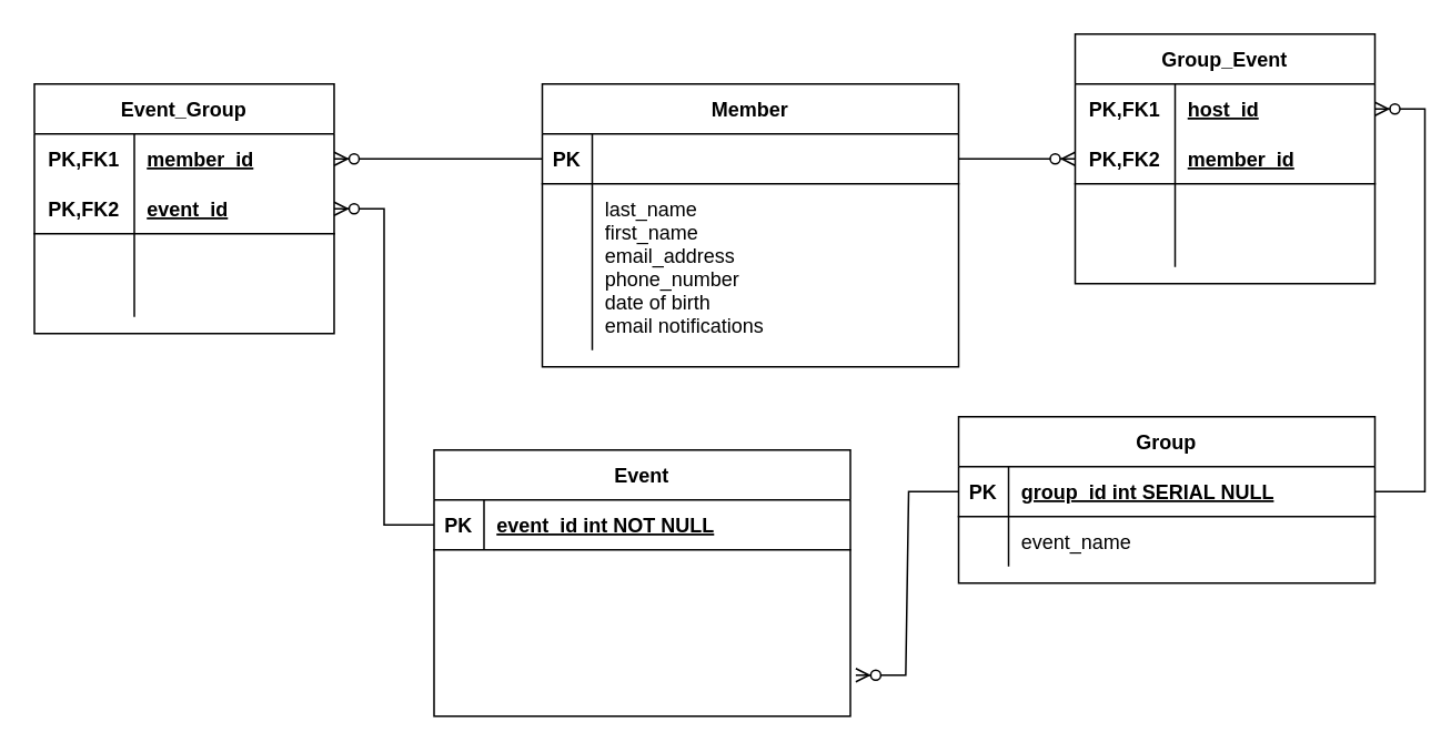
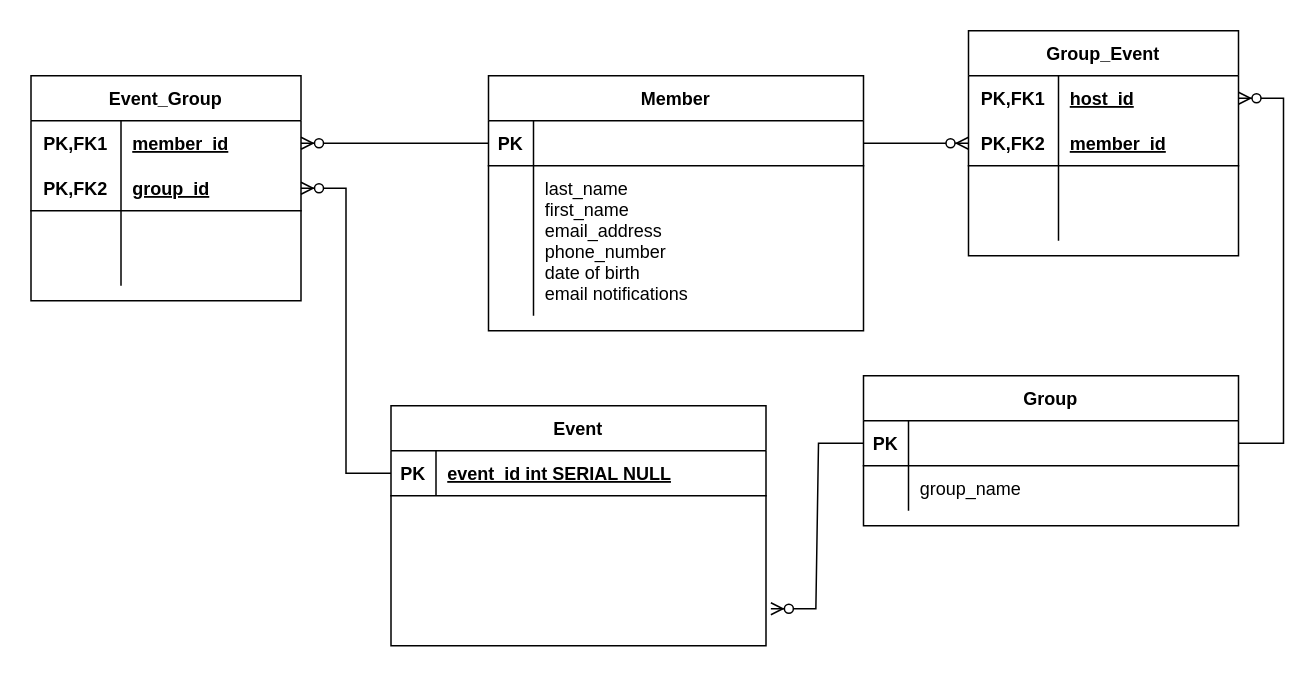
- <mxCell id="42" value="event_id" style="shape=partialRectangle;connectable=0;fillColor=none;top=0;left=0;bottom=0;right=0;align=left;spacingLeft=6;fontStyle=5;overflow=hidden;" vertex="1" parent="40"><mxGeometry x="60" width="120" height="30" as="geometry"><mxRectangle width="120" height="30" as="alternateBounds" /></mxGeometry></mxCell>
+ <mxCell id="42" value="group_id" style="shape=partialRectangle;connectable=0;fillColor=none;top=0;left=0;bottom=0;right=0;align=left;spacingLeft=6;fontStyle=5;overflow=hidden;" vertex="1" parent="40"><mxGeometry x="60" width="120" height="30" as="geometry"><mxRectangle width="120" height="30" as="alternateBounds" /></mxGeometry></mxCell>
- <mxCell id="5" value="group_id int SERIAL NULL " style="shape=partialRectangle;overflow=hidden;connectable=0;fillColor=none;top=0;left=0;bottom=0;right=0;align=left;spacingLeft=6;fontStyle=5;" vertex="1" parent="3"><mxGeometry x="30" width="220" height="30" as="geometry"><mxRectangle width="220" height="30" as="alternateBounds" /></mxGeometry></mxCell>
- <mxCell id="12" value="event_id int NOT NULL " style="shape=partialRectangle;overflow=hidden;connectable=0;fillColor=none;top=0;left=0;bottom=0;right=0;align=left;spacingLeft=6;fontStyle=5;" vertex="1" parent="10"><mxGeometry x="30" width="220" height="30" as="geometry"><mxRectangle width="220" height="30" as="alternateBounds" /></mxGeometry></mxCell>
+ <mxCell id="12" value="event_id int SERIAL NULL " style="shape=partialRectangle;overflow=hidden;connectable=0;fillColor=none;top=0;left=0;bottom=0;right=0;align=left;spacingLeft=6;fontStyle=5;" vertex="1" parent="10"><mxGeometry x="30" width="220" height="30" as="geometry"><mxRectangle width="220" height="30" as="alternateBounds" /></mxGeometry></mxCell>
- <mxCell id="8" value="event_name" style="shape=partialRectangle;overflow=hidden;connectable=0;fillColor=none;top=0;left=0;bottom=0;right=0;align=left;spacingLeft=6;" vertex="1" parent="6"><mxGeometry x="30" width="220" height="30" as="geometry"><mxRectangle width="220" height="30" as="alternateBounds" /></mxGeometry></mxCell>
+ <mxCell id="8" value="group_name" style="shape=partialRectangle;overflow=hidden;connectable=0;fillColor=none;top=0;left=0;bottom=0;right=0;align=left;spacingLeft=6;" vertex="1" parent="6"><mxGeometry x="30" width="220" height="30" as="geometry"><mxRectangle width="220" height="30" as="alternateBounds" /></mxGeometry></mxCell>
